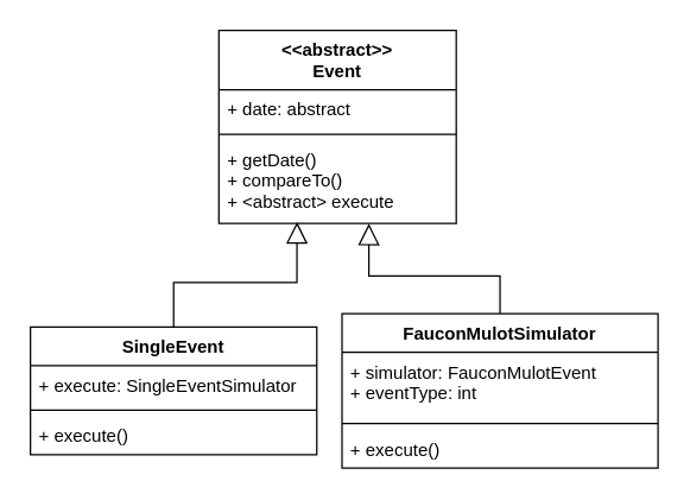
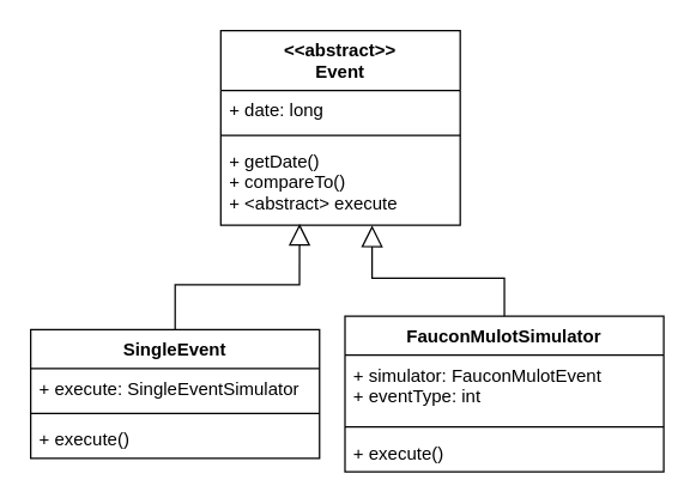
- <mxCell id="3" value="+ date: abstract" style="text;strokeColor=none;fillColor=none;align=left;verticalAlign=top;spacingLeft=4;spacingRight=4;overflow=hidden;rotatable=0;points=[[0,0.5],[1,0.5]];portConstraint=eastwest;" vertex="1" parent="2"><mxGeometry y="40" width="160" height="26" as="geometry" /></mxCell>
+ <mxCell id="3" value="+ date: long" style="text;strokeColor=none;fillColor=none;align=left;verticalAlign=top;spacingLeft=4;spacingRight=4;overflow=hidden;rotatable=0;points=[[0,0.5],[1,0.5]];portConstraint=eastwest;" vertex="1" parent="2"><mxGeometry y="40" width="160" height="26" as="geometry" /></mxCell>
